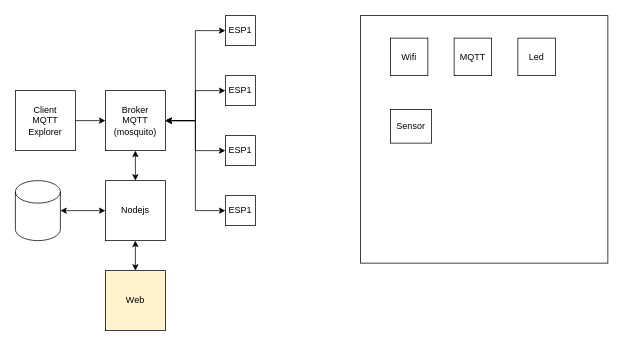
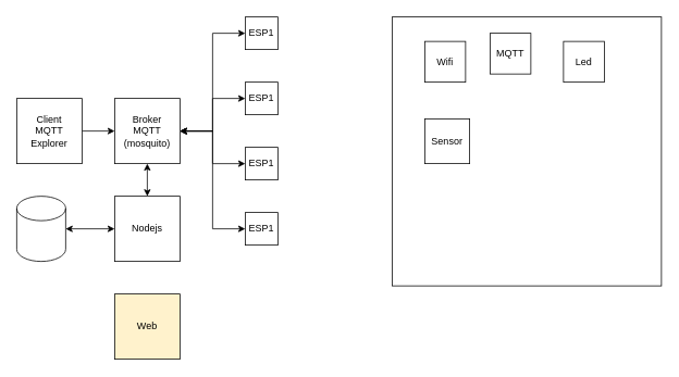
- <mxCell id="21" value="MQTT" style="whiteSpace=wrap;html=1;aspect=fixed;" vertex="1" parent="1"><mxGeometry x="605" y="50" width="50" height="50" as="geometry" /></mxCell>
+ <mxCell id="21" value="MQTT" style="whiteSpace=wrap;html=1;aspect=fixed;" vertex="1" parent="1"><mxGeometry x="600" y="40" width="50" height="50" as="geometry" /></mxCell>
- <mxCell id="23" value="Sensor" style="whiteSpace=wrap;html=1;aspect=fixed;" vertex="1" parent="1"><mxGeometry x="520" y="145" width="55" height="45" as="geometry" /></mxCell>
+ <mxCell id="23" value="Sensor" style="whiteSpace=wrap;html=1;aspect=fixed;" vertex="1" parent="1"><mxGeometry x="520" y="145" width="55" height="55" as="geometry" /></mxCell>
- <mxCell id="17" value="" style="edgeStyle=orthogonalEdgeStyle;rounded=0;orthogonalLoop=1;jettySize=auto;html=1;startArrow=classic;startFill=1;" edge="1" parent="1" source="18" target="7"><mxGeometry relative="1" as="geometry" /></mxCell>
